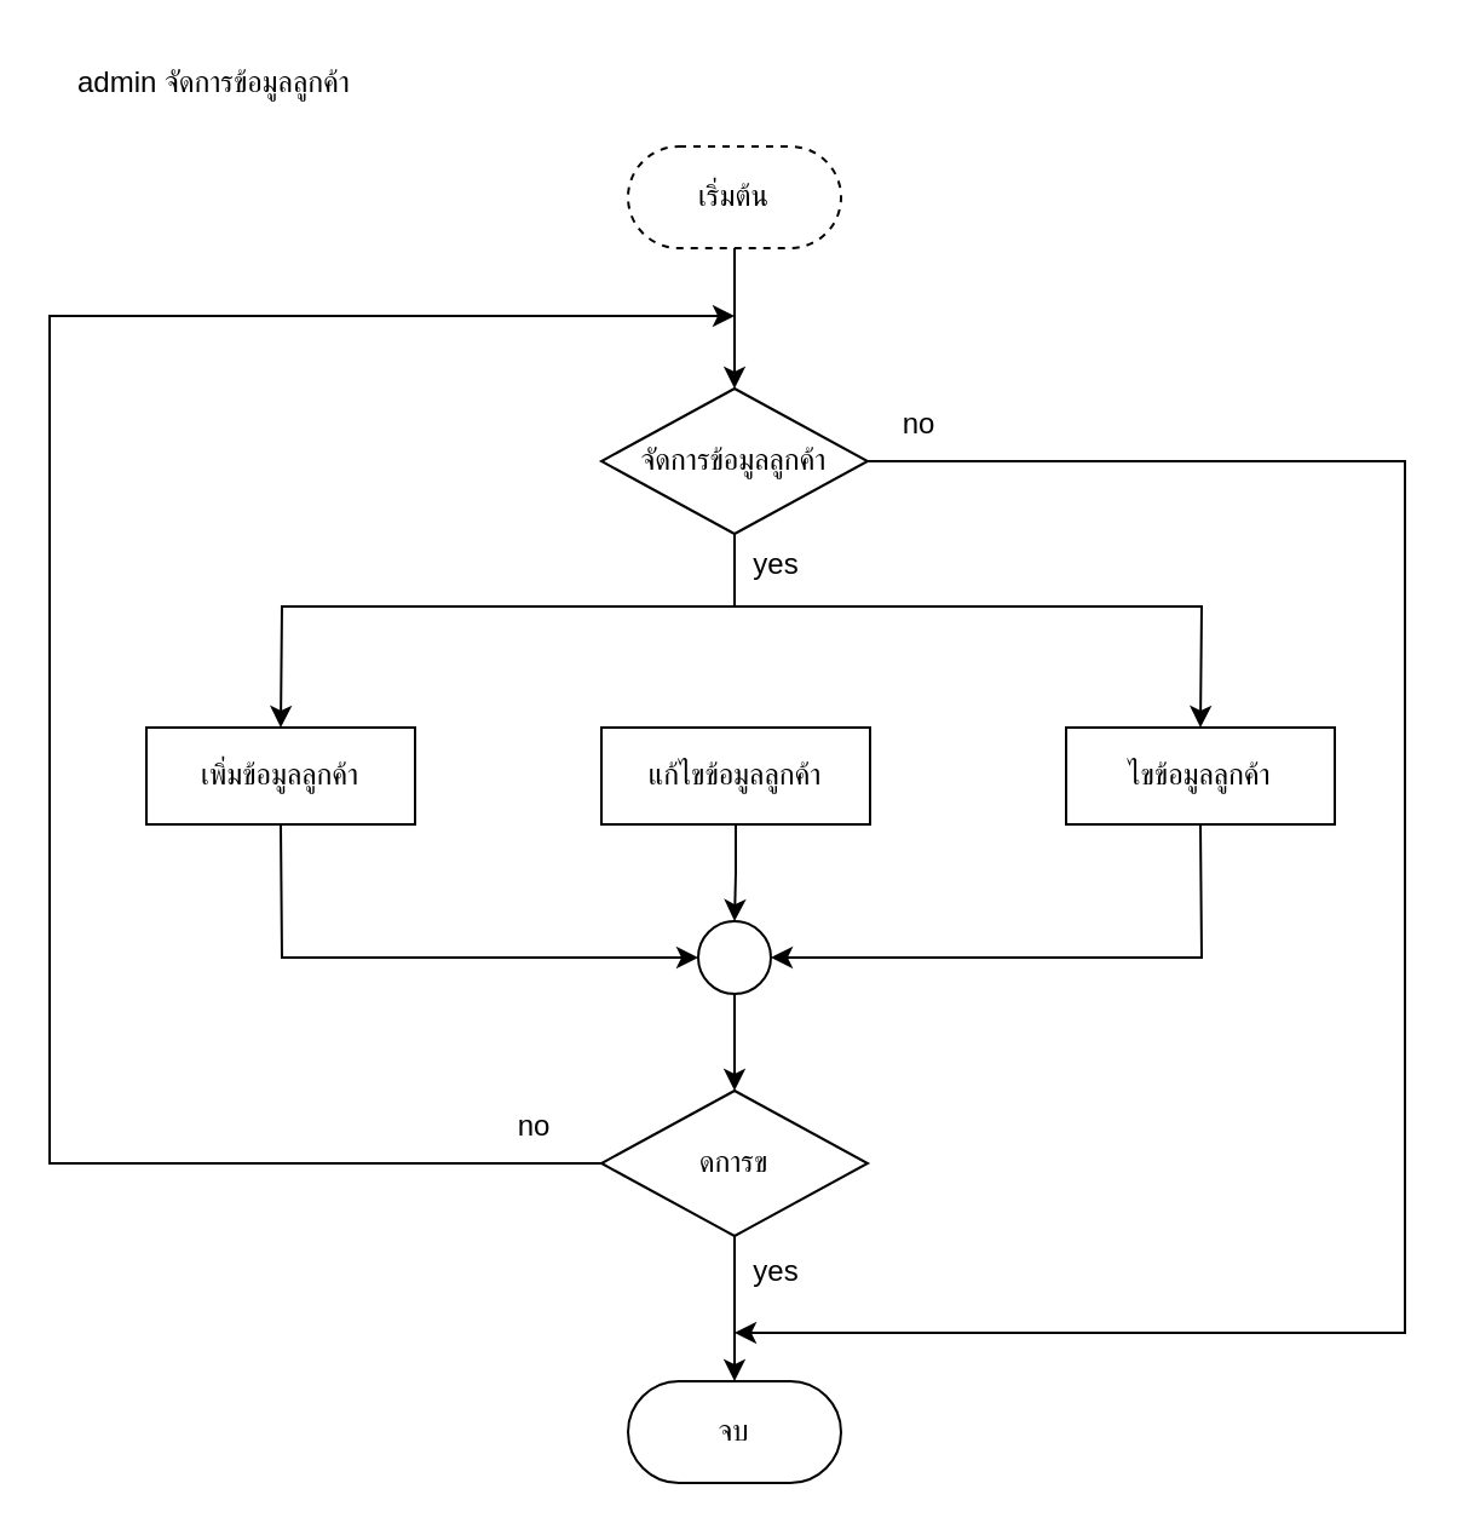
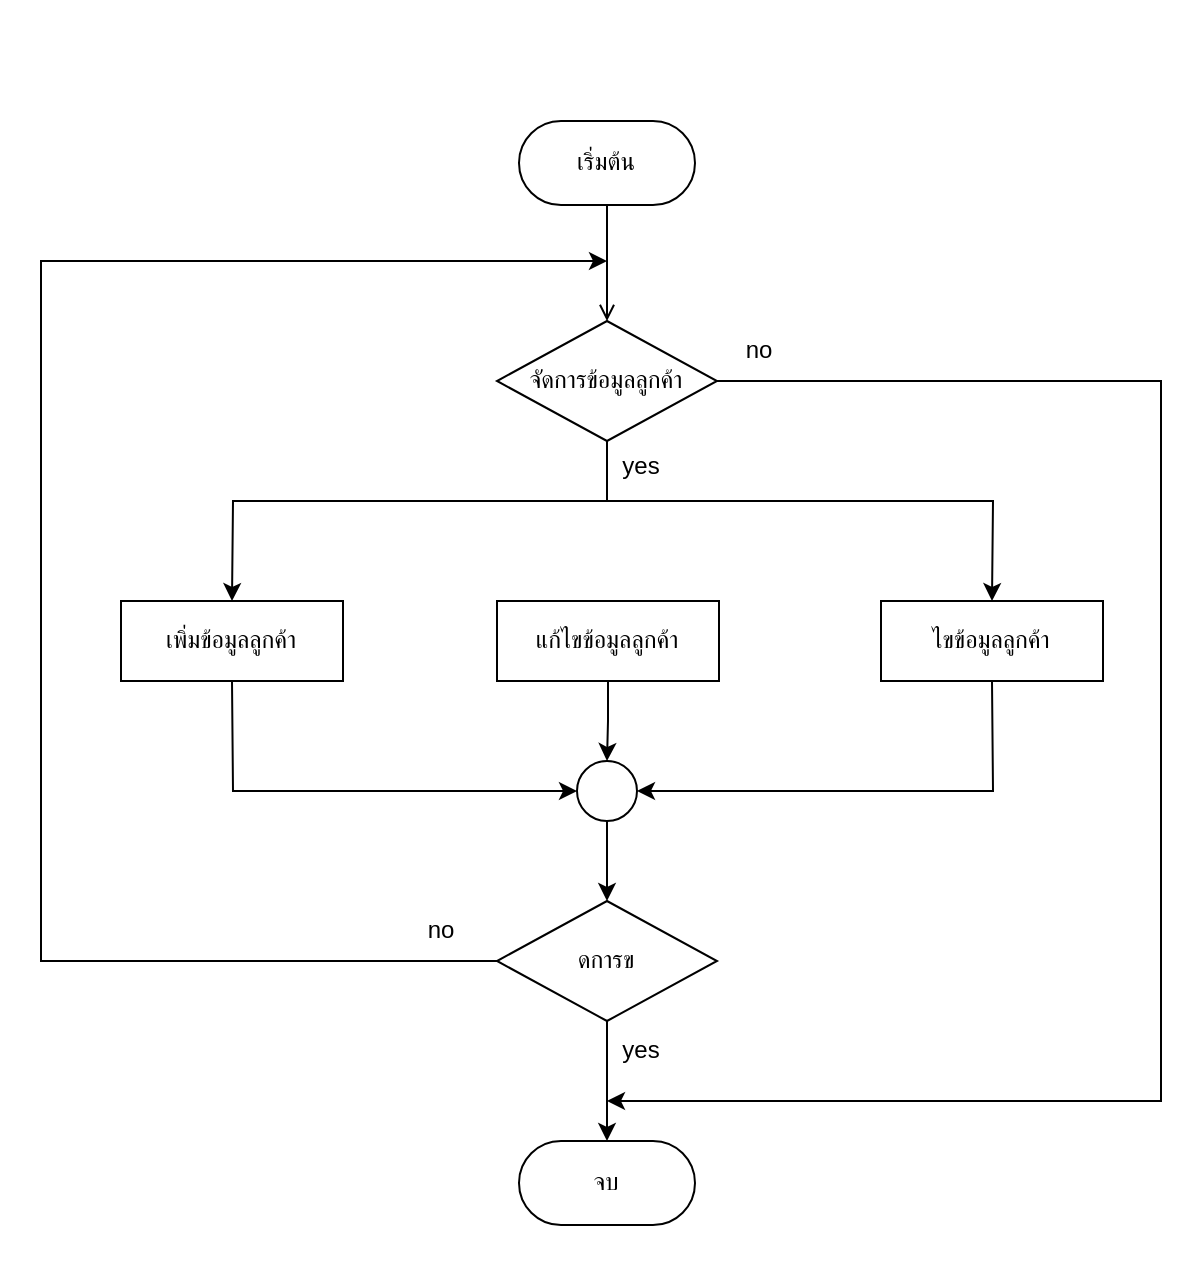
- <mxCell id="4" value="&lt;span style=&quot;color: rgb(0, 0, 0); font-family: Helvetica; font-size: 12px; font-style: normal; font-variant-ligatures: normal; font-variant-caps: normal; font-weight: 400; letter-spacing: normal; orphans: 2; text-align: center; text-indent: 0px; text-transform: none; widows: 2; word-spacing: 0px; -webkit-text-stroke-width: 0px; white-space: normal; background-color: rgb(255, 255, 255); text-decoration-thickness: initial; text-decoration-style: initial; text-decoration-color: initial; float: none; display: inline !important;&quot;&gt;admin จัดการข้อมูลลูกค้า&lt;/span&gt;" style="text;whiteSpace=wrap;html=1;" vertex="1" parent="1"><mxGeometry x="30" y="20" width="190" height="40" as="geometry" /></mxCell>
- <mxCell id="3" value="เริ่มต้น" style="rounded=1;whiteSpace=wrap;html=1;arcSize=50;dashed=1;" vertex="1" parent="1"><mxGeometry x="259" y="60" width="88" height="42" as="geometry" /></mxCell>
+ <mxCell id="3" value="เริ่มต้น" style="rounded=1;whiteSpace=wrap;html=1;arcSize=50;" vertex="1" parent="1"><mxGeometry x="259" y="60" width="88" height="42" as="geometry" /></mxCell>
- <mxCell id="2" value="" style="edgeStyle=orthogonalEdgeStyle;rounded=0;orthogonalLoop=1;jettySize=auto;html=1;" edge="1" parent="1" source="3" target="5"><mxGeometry relative="1" as="geometry" /></mxCell>
+ <mxCell id="2" value="" style="edgeStyle=orthogonalEdgeStyle;rounded=0;orthogonalLoop=1;jettySize=auto;html=1;endArrow=open;" edge="1" parent="1" source="3" target="5"><mxGeometry relative="1" as="geometry" /></mxCell>
